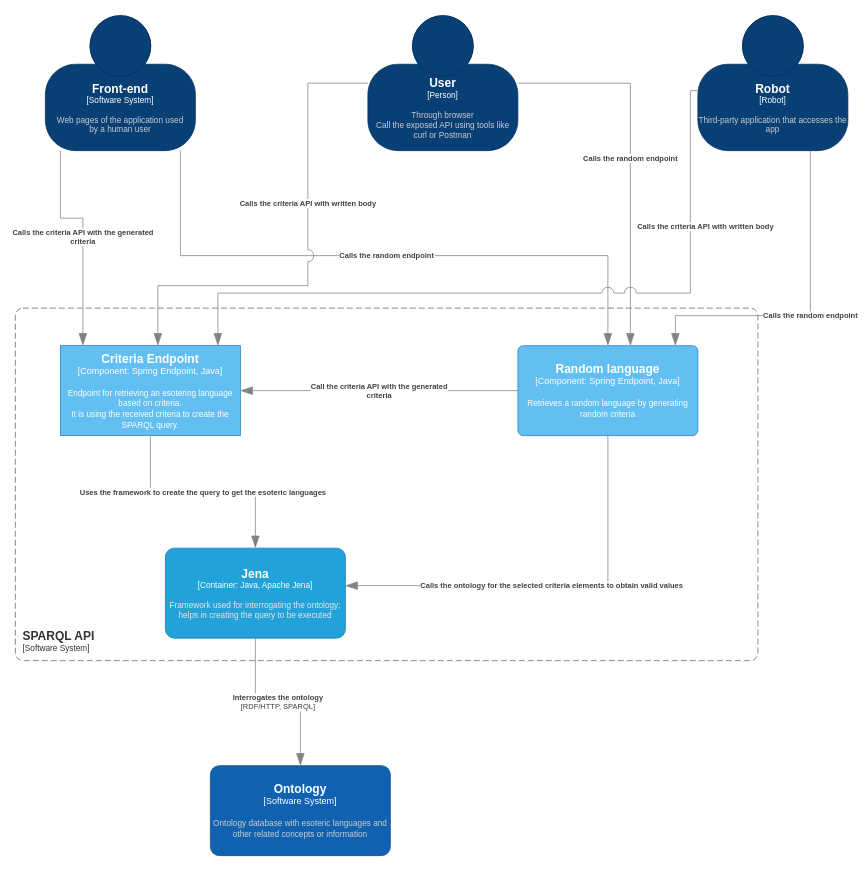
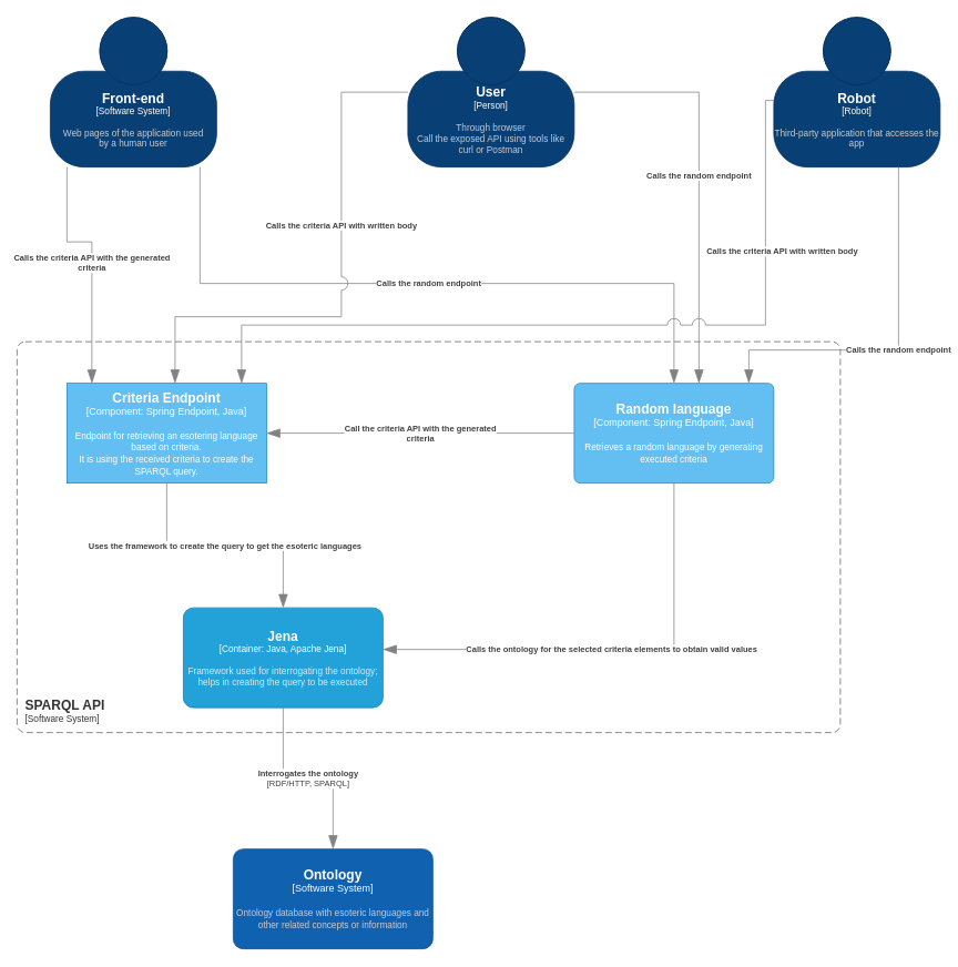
- <mxCell id="7" value="&lt;font style=&quot;font-size: 16px&quot;&gt;&lt;b&gt;Random language&lt;/b&gt;&lt;/font&gt;&lt;div&gt;[Component: Spring Endpoint, Java]&lt;/div&gt;&lt;br&gt;&lt;div&gt;&lt;font style=&quot;font-size: 11px&quot;&gt;Retrieves a random language by generating random criteria&lt;/font&gt;&lt;/div&gt;" style="rounded=1;whiteSpace=wrap;html=1;labelBackgroundColor=none;fillColor=#63BEF2;fontColor=#ffffff;align=center;arcSize=6;strokeColor=#2086C9;metaEdit=1;resizable=0;points=[[0.25,0,0],[0.5,0,0],[0.75,0,0],[1,0.25,0],[1,0.5,0],[1,0.75,0],[0.75,1,0],[0.5,1,0],[0.25,1,0],[0,0.75,0],[0,0.5,0],[0,0.25,0]];" vertex="1" parent="1"><mxGeometry x="690" y="460" width="240" height="120" as="geometry" /></mxCell>
+ <mxCell id="7" value="&lt;font style=&quot;font-size: 16px&quot;&gt;&lt;b&gt;Random language&lt;/b&gt;&lt;/font&gt;&lt;div&gt;[Component: Spring Endpoint, Java]&lt;/div&gt;&lt;br&gt;&lt;div&gt;&lt;font style=&quot;font-size: 11px&quot;&gt;Retrieves a random language by generating executed criteria&lt;/font&gt;&lt;/div&gt;" style="rounded=1;whiteSpace=wrap;html=1;labelBackgroundColor=none;fillColor=#63BEF2;fontColor=#ffffff;align=center;arcSize=6;strokeColor=#2086C9;metaEdit=1;resizable=0;points=[[0.25,0,0],[0.5,0,0],[0.75,0,0],[1,0.25,0],[1,0.5,0],[1,0.75,0],[0.75,1,0],[0.5,1,0],[0.25,1,0],[0,0.75,0],[0,0.5,0],[0,0.25,0]];" vertex="1" parent="1"><mxGeometry x="690" y="460" width="240" height="120" as="geometry" /></mxCell>
